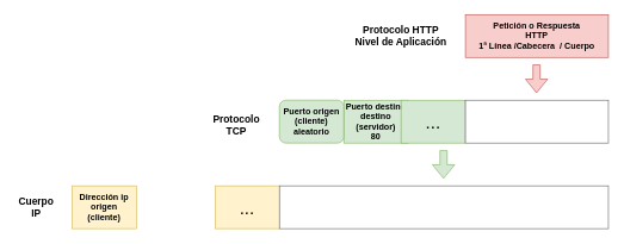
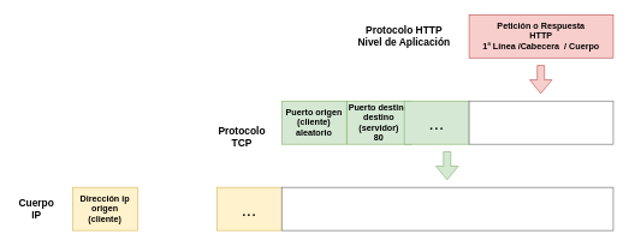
- <mxCell id="6" value="&lt;div&gt;&lt;b&gt;Puerto origen&lt;br&gt;&lt;/b&gt;&lt;/div&gt;&lt;div&gt;&lt;b&gt;(cliente)&lt;br&gt;&lt;/b&gt;&lt;/div&gt;&lt;div&gt;&lt;b&gt;aleatorio&lt;br&gt;&lt;/b&gt;&lt;/div&gt;" style="whiteSpace=wrap;html=1;fillColor=#d5e8d4;strokeColor=#82b366;rounded=1;" vertex="1" parent="1"><mxGeometry x="390" y="140" width="90" height="60" as="geometry" /></mxCell>
+ <mxCell id="6" value="&lt;div&gt;&lt;b&gt;Puerto origen&lt;br&gt;&lt;/b&gt;&lt;/div&gt;&lt;div&gt;&lt;b&gt;(cliente)&lt;br&gt;&lt;/b&gt;&lt;/div&gt;&lt;div&gt;&lt;b&gt;aleatorio&lt;br&gt;&lt;/b&gt;&lt;/div&gt;" style="rounded=0;whiteSpace=wrap;html=1;fillColor=#d5e8d4;strokeColor=#82b366;" vertex="1" parent="1"><mxGeometry x="390" y="140" width="90" height="60" as="geometry" /></mxCell>
- <mxCell id="10" value="&lt;div&gt;&lt;b&gt;&lt;font style=&quot;font-size: 14px;&quot;&gt;Protocolo &lt;br&gt;&lt;/font&gt;&lt;/b&gt;&lt;/div&gt;&lt;div&gt;&lt;b&gt;&lt;font style=&quot;font-size: 14px;&quot;&gt;TCP&lt;br&gt;&lt;/font&gt;&lt;/b&gt;&lt;/div&gt;" style="text;strokeColor=none;align=center;fillColor=none;html=1;verticalAlign=middle;whiteSpace=wrap;rounded=0;" vertex="1" parent="1"><mxGeometry x="300" y="160" width="60" height="30" as="geometry" /></mxCell>
+ <mxCell id="10" value="&lt;div&gt;&lt;b&gt;&lt;font style=&quot;font-size: 14px;&quot;&gt;Protocolo &lt;br&gt;&lt;/font&gt;&lt;/b&gt;&lt;/div&gt;&lt;div&gt;&lt;b&gt;&lt;font style=&quot;font-size: 14px;&quot;&gt;TCP&lt;br&gt;&lt;/font&gt;&lt;/b&gt;&lt;/div&gt;" style="text;strokeColor=none;align=center;fillColor=none;html=1;verticalAlign=middle;whiteSpace=wrap;rounded=0;" vertex="1" parent="1"><mxGeometry x="305" y="175" width="60" height="30" as="geometry" /></mxCell>
